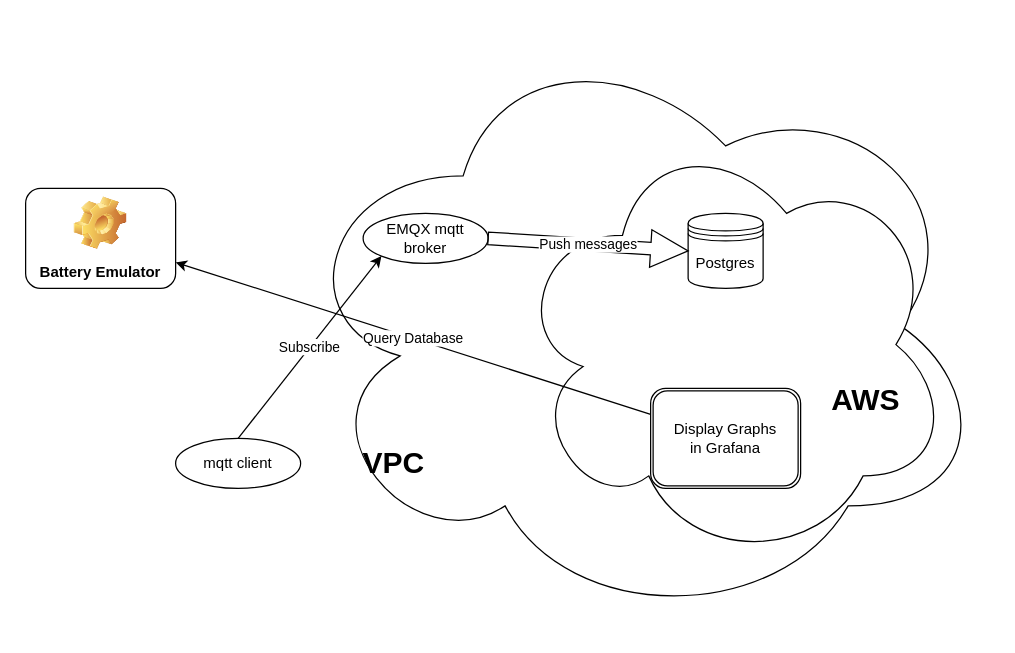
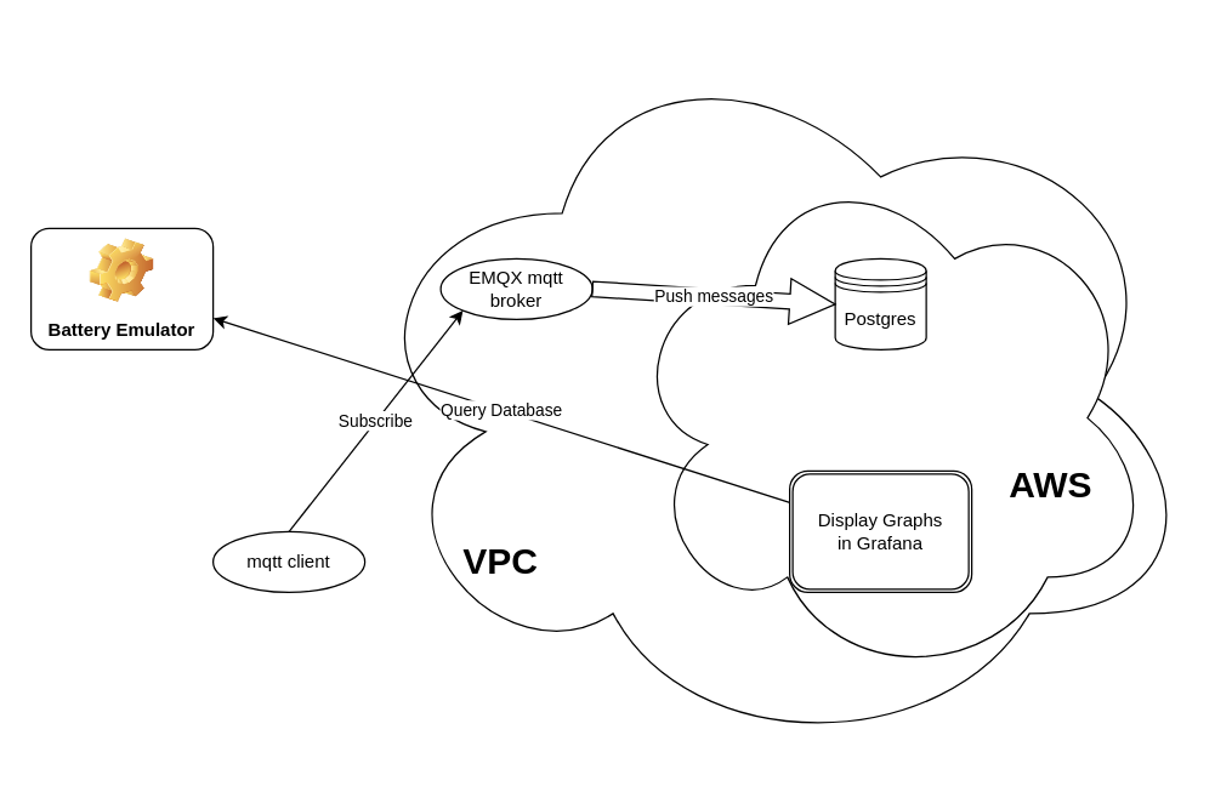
- <mxCell id="12" value="&lt;h1&gt;VPC&lt;/h1&gt;" style="text;html=1;strokeColor=none;fillColor=none;spacing=5;spacingTop=-20;whiteSpace=wrap;overflow=hidden;rounded=0;" vertex="1" parent="1"><mxGeometry x="285" y="350" width="110" height="40" as="geometry" /></mxCell>
+ <mxCell id="12" value="&lt;h1&gt;VPC&lt;/h1&gt;" style="text;html=1;strokeColor=none;fillColor=none;spacing=5;spacingTop=-20;whiteSpace=wrap;overflow=hidden;rounded=0;" vertex="1" parent="1"><mxGeometry x="300" y="350" width="110" height="40" as="geometry" /></mxCell>
